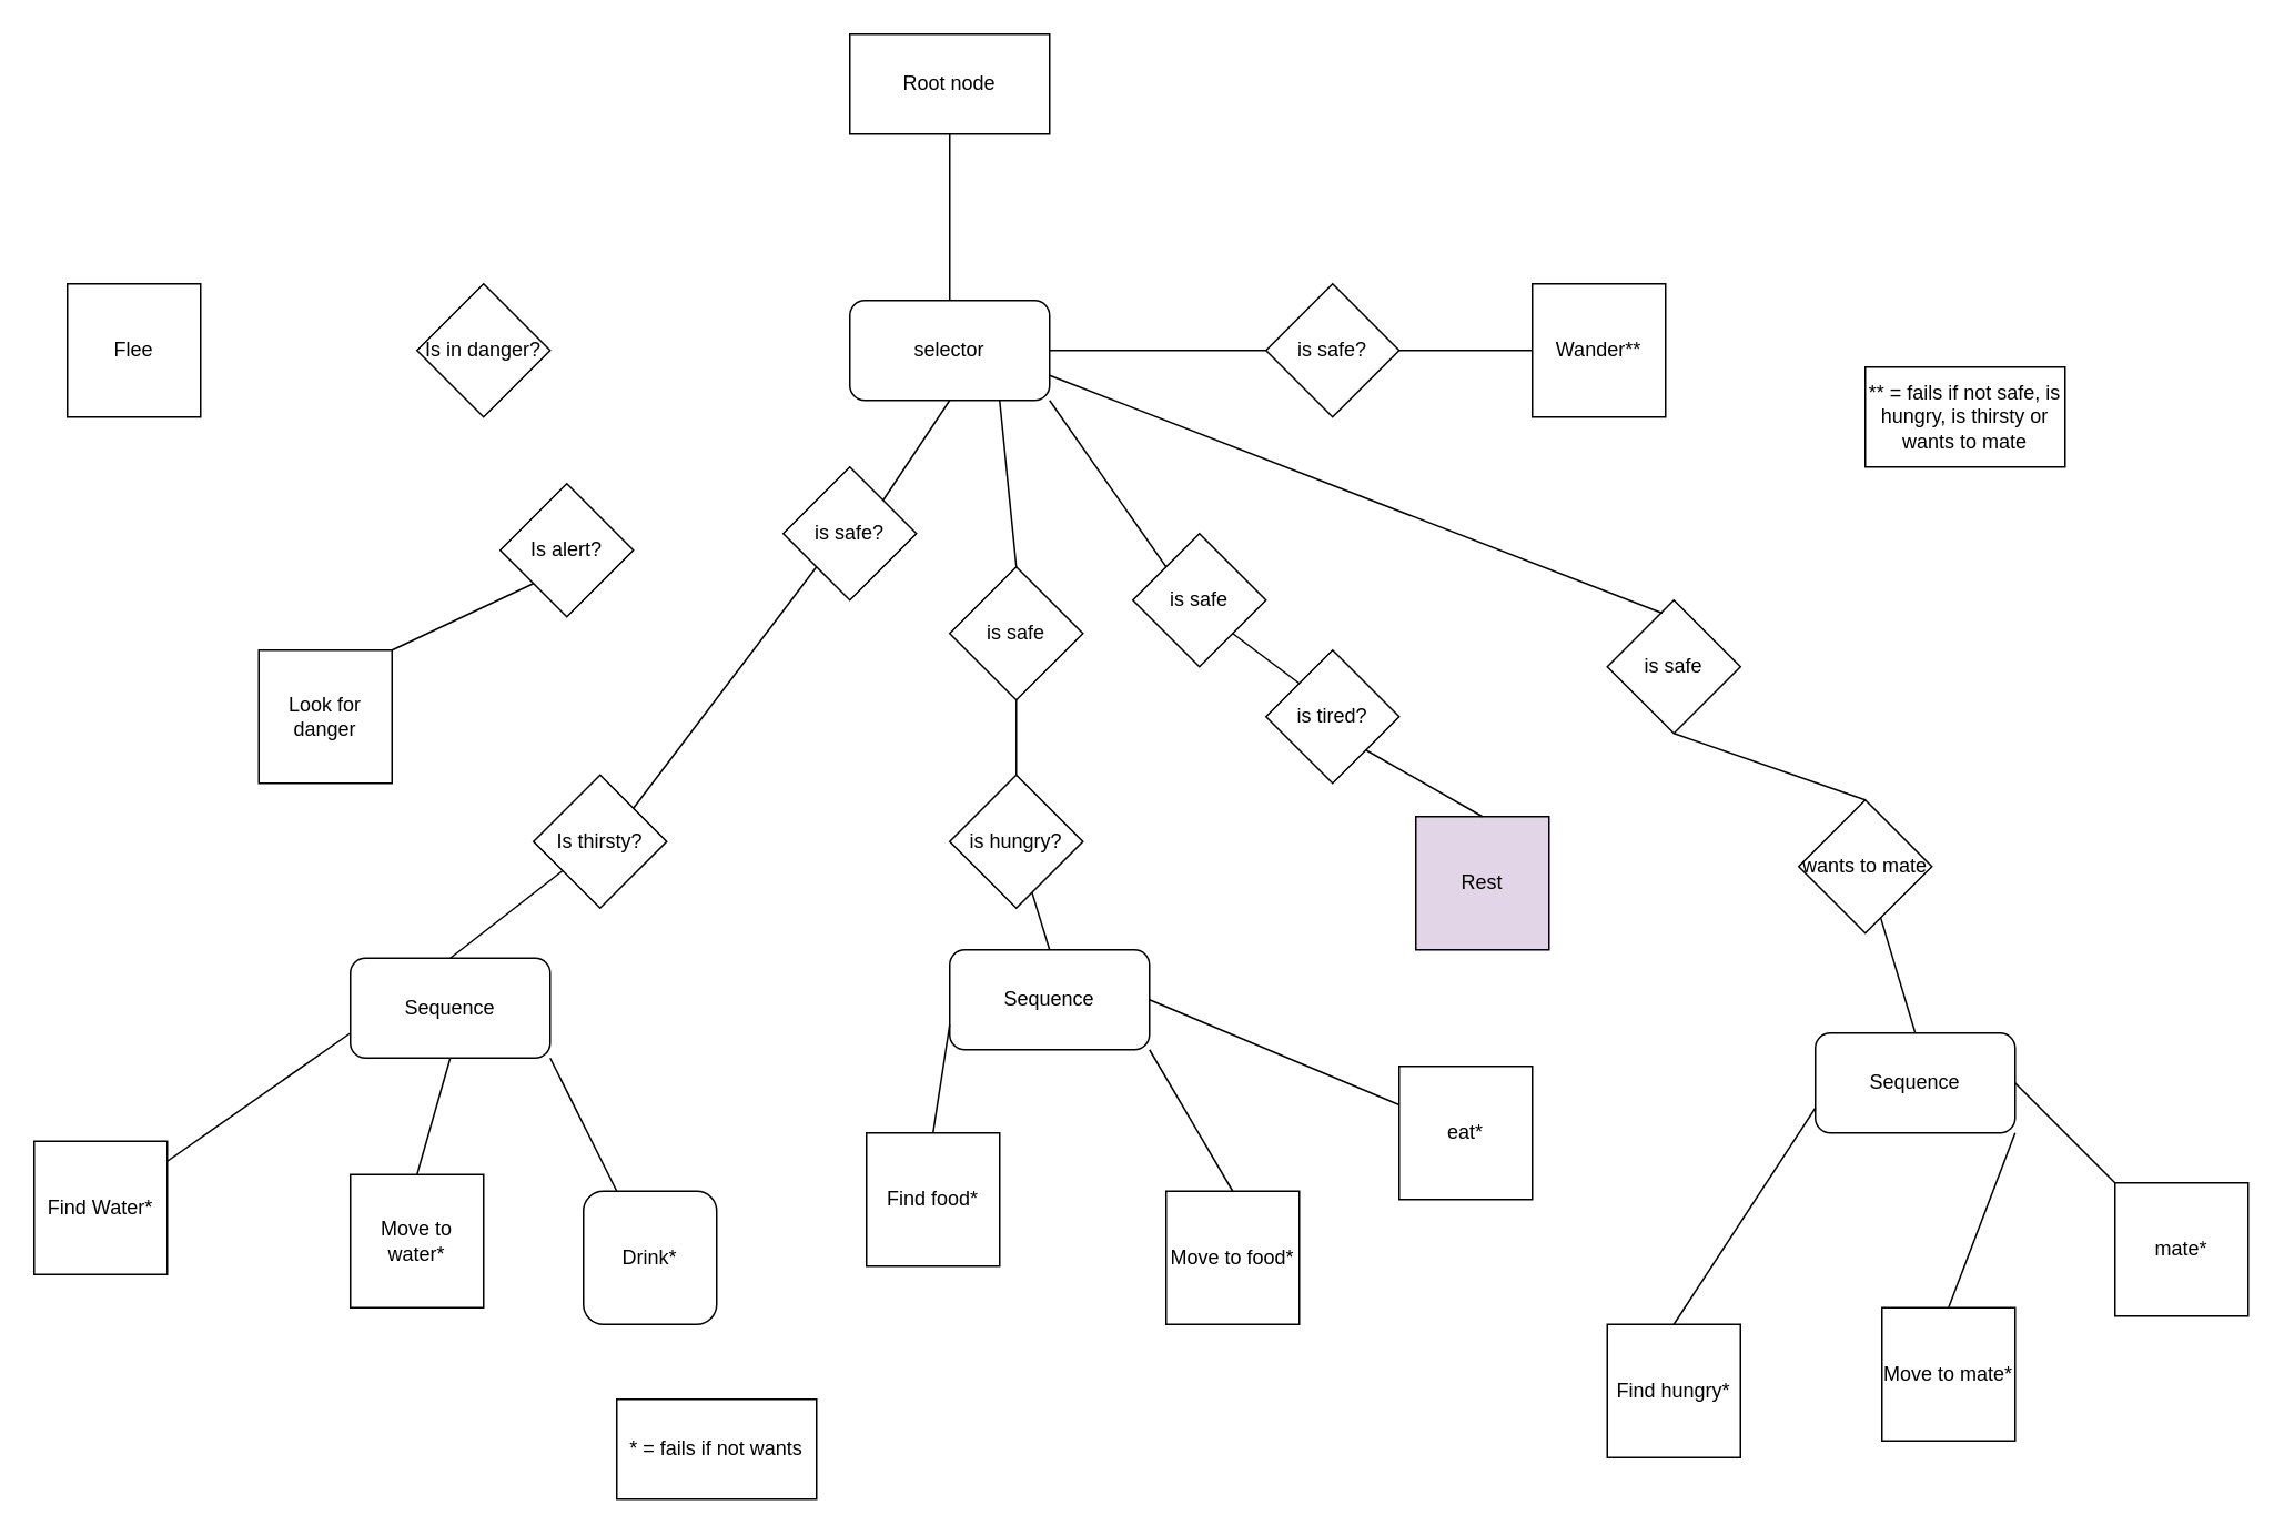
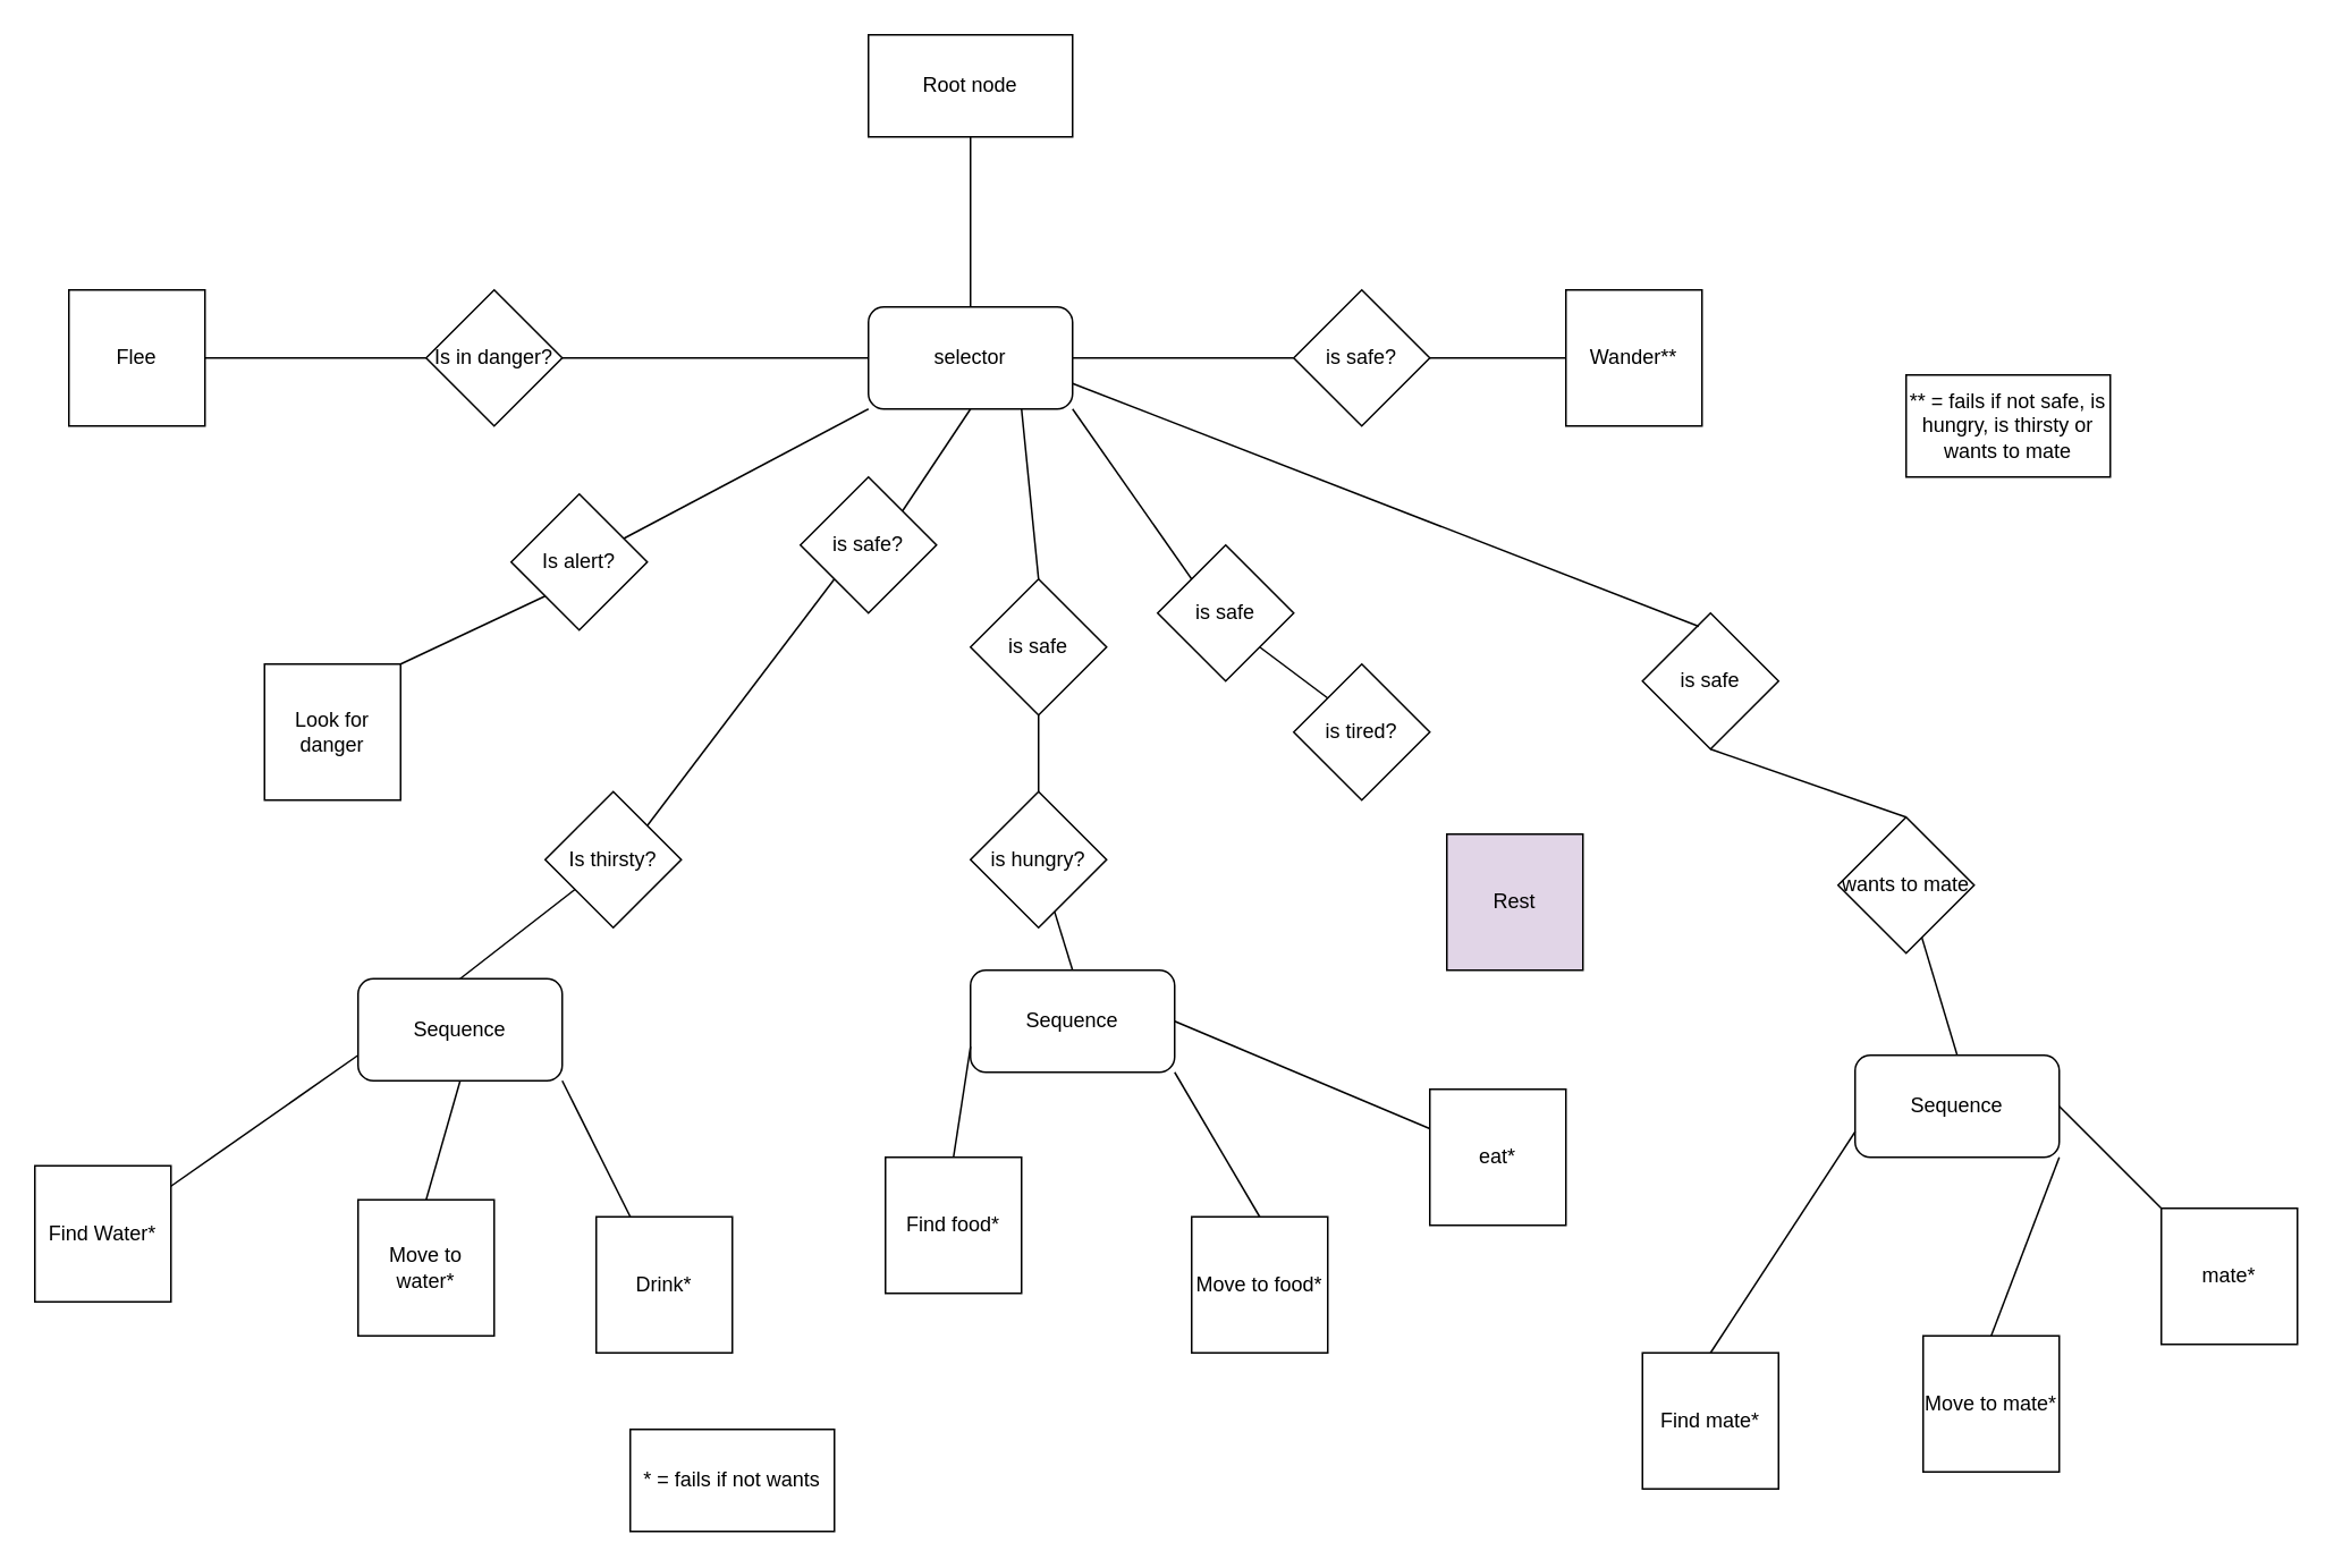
+ <mxCell id="7" value="" style="endArrow=none;html=1;rounded=0;entryX=0;entryY=0.5;entryDx=0;entryDy=0;exitX=1;exitY=0.5;exitDx=0;exitDy=0;" edge="1" parent="1" source="5" target="4"><mxGeometry width="50" height="50" relative="1" as="geometry"><mxPoint x="170" y="310" as="sourcePoint" /><mxPoint x="220" y="260" as="targetPoint" /></mxGeometry></mxCell>
+ <mxCell id="6" value="" style="endArrow=none;html=1;rounded=0;entryX=0;entryY=0.5;entryDx=0;entryDy=0;exitX=1;exitY=0.5;exitDx=0;exitDy=0;" edge="1" parent="1" source="4" target="3"><mxGeometry width="50" height="50" relative="1" as="geometry"><mxPoint x="600" y="480" as="sourcePoint" /><mxPoint x="650" y="430" as="targetPoint" /></mxGeometry></mxCell>
+ <mxCell id="8" value="" style="endArrow=none;html=1;rounded=0;entryX=0;entryY=1;entryDx=0;entryDy=0;" edge="1" parent="1" source="9" target="3"><mxGeometry width="50" height="50" relative="1" as="geometry"><mxPoint x="410" y="340" as="sourcePoint" /><mxPoint x="460" y="290" as="targetPoint" /></mxGeometry></mxCell>
- <mxCell id="60" value="" style="endArrow=none;html=1;rounded=0;entryX=1;entryY=1;entryDx=0;entryDy=0;exitX=0.5;exitY=0;exitDx=0;exitDy=0;" edge="1" parent="1" source="57" target="56"><mxGeometry width="50" height="50" relative="1" as="geometry"><mxPoint x="760" y="760" as="sourcePoint" /><mxPoint x="810" y="710" as="targetPoint" /></mxGeometry></mxCell>
- <mxCell id="21" value="Drink*" style="whiteSpace=wrap;html=1;aspect=fixed;rounded=1;" vertex="1" parent="1"><mxGeometry x="350" y="715" width="80" height="80" as="geometry" /></mxCell>
+ <mxCell id="21" value="Drink*" style="whiteSpace=wrap;html=1;aspect=fixed;" vertex="1" parent="1"><mxGeometry x="350" y="715" width="80" height="80" as="geometry" /></mxCell>
- <mxCell id="42" value="Find hungry*" style="whiteSpace=wrap;html=1;aspect=fixed;" vertex="1" parent="1"><mxGeometry x="965" y="795" width="80" height="80" as="geometry" /></mxCell>
+ <mxCell id="42" value="Find mate*" style="whiteSpace=wrap;html=1;aspect=fixed;" vertex="1" parent="1"><mxGeometry x="965" y="795" width="80" height="80" as="geometry" /></mxCell>
